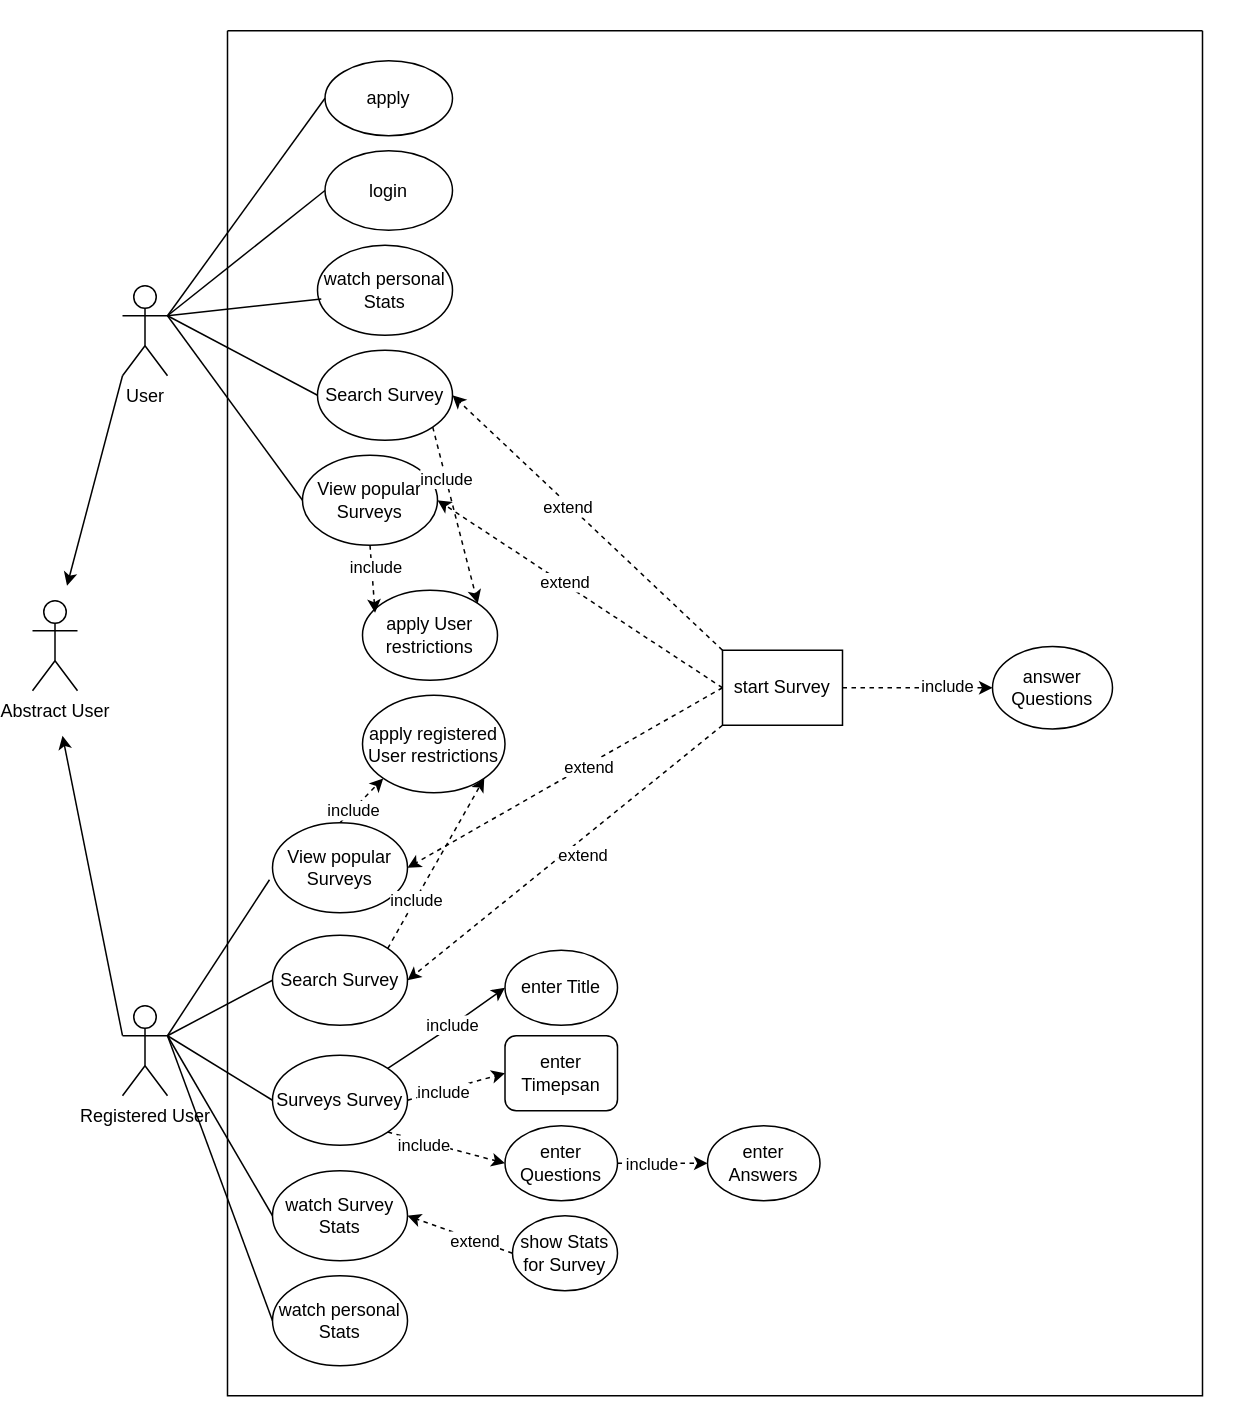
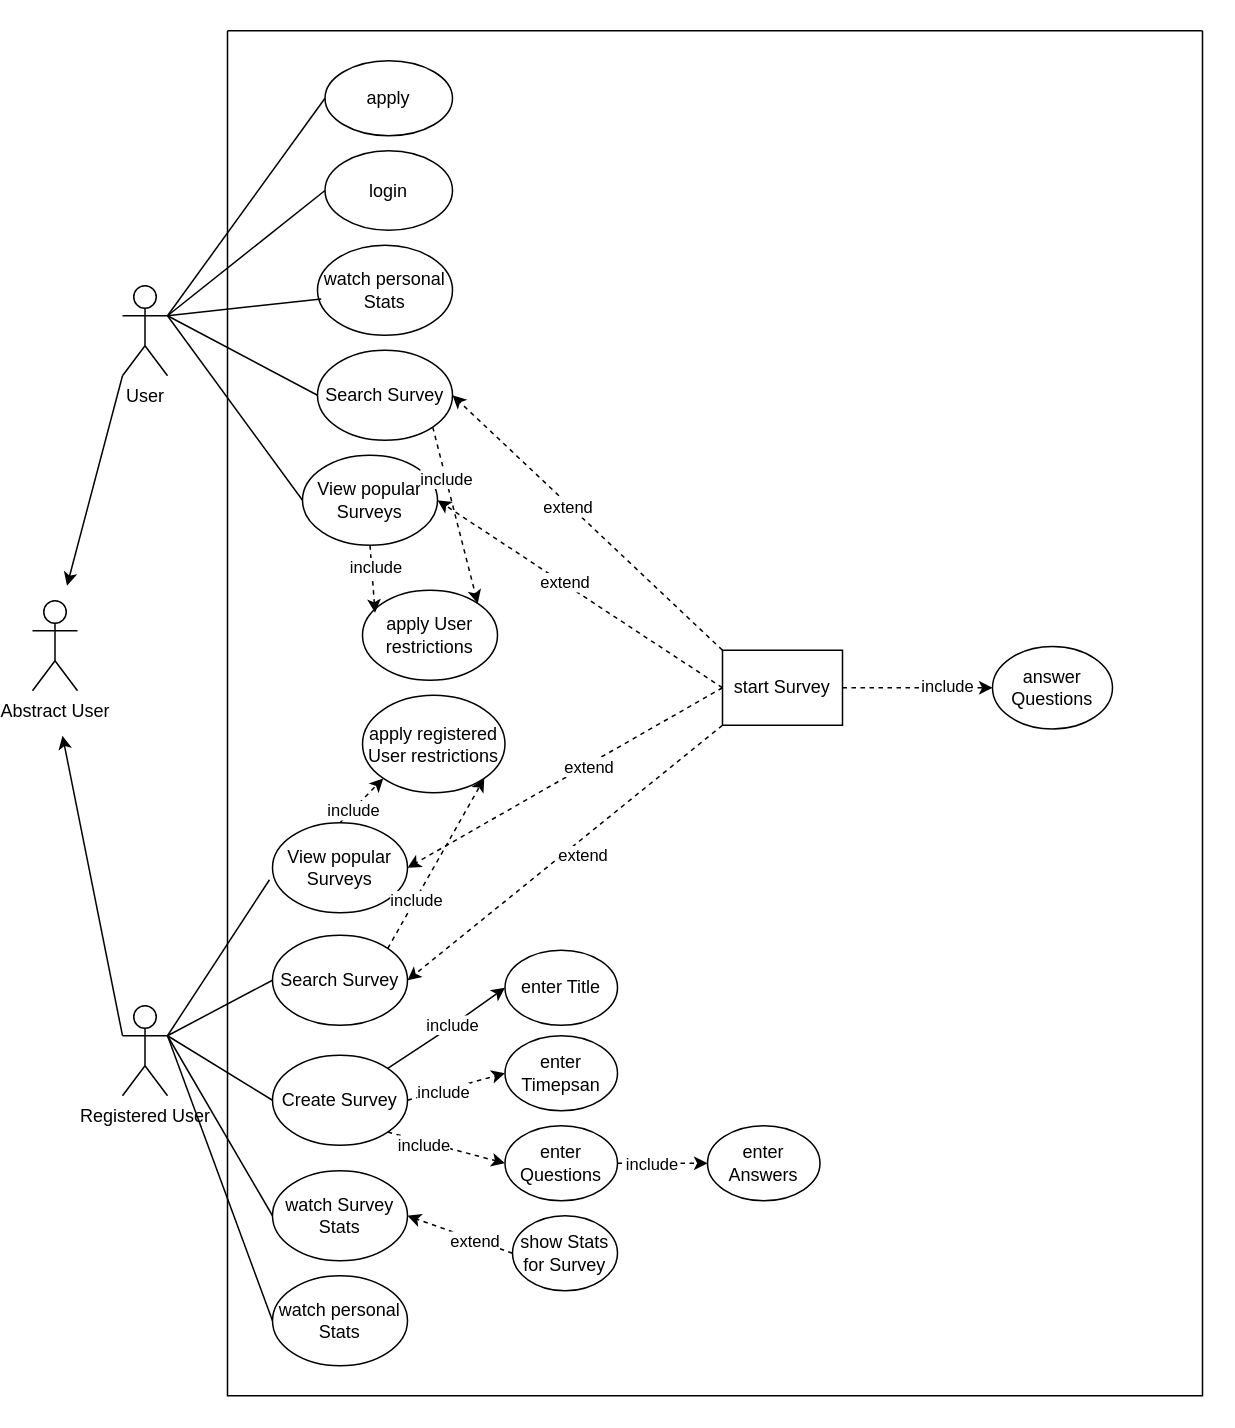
- <mxCell id="38" value="enter Timepsan" style="whiteSpace=wrap;html=1;rounded=1;" vertex="1" parent="4"><mxGeometry x="185" y="670" width="75" height="50" as="geometry" /></mxCell>
+ <mxCell id="38" value="enter Timepsan" style="ellipse;whiteSpace=wrap;html=1;" vertex="1" parent="4"><mxGeometry x="185" y="670" width="75" height="50" as="geometry" /></mxCell>
- <mxCell id="9" value="Surveys Survey" style="ellipse;whiteSpace=wrap;html=1;" vertex="1" parent="4"><mxGeometry x="30" y="683" width="90" height="60" as="geometry" /></mxCell>
+ <mxCell id="9" value="Create Survey" style="ellipse;whiteSpace=wrap;html=1;" vertex="1" parent="4"><mxGeometry x="30" y="683" width="90" height="60" as="geometry" /></mxCell>
